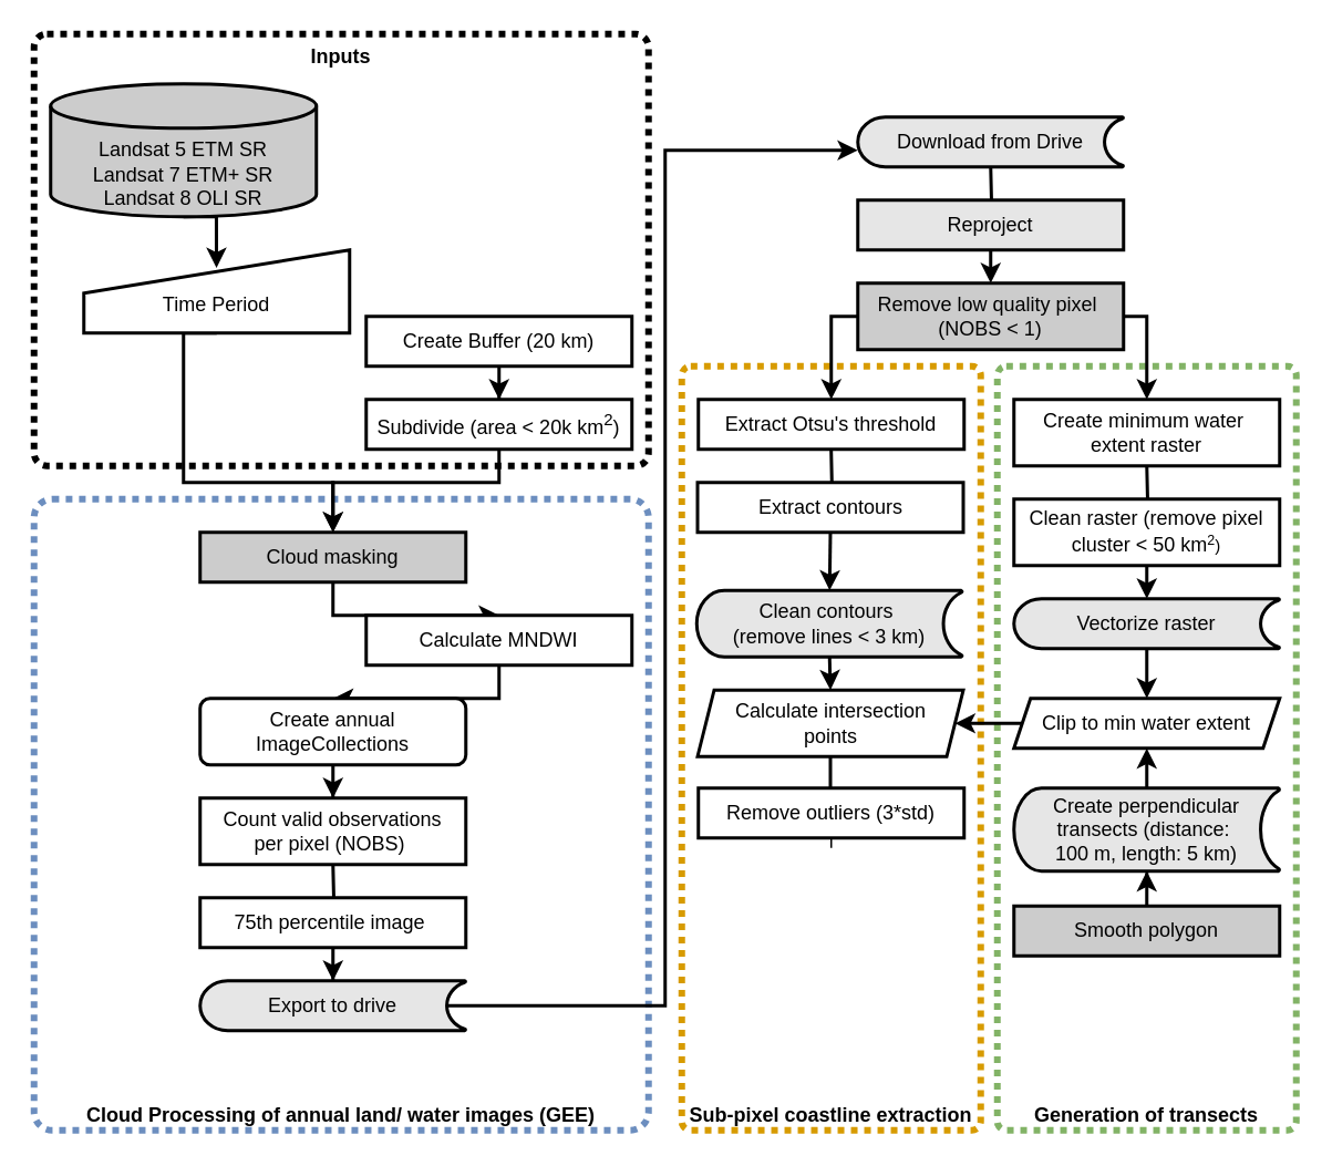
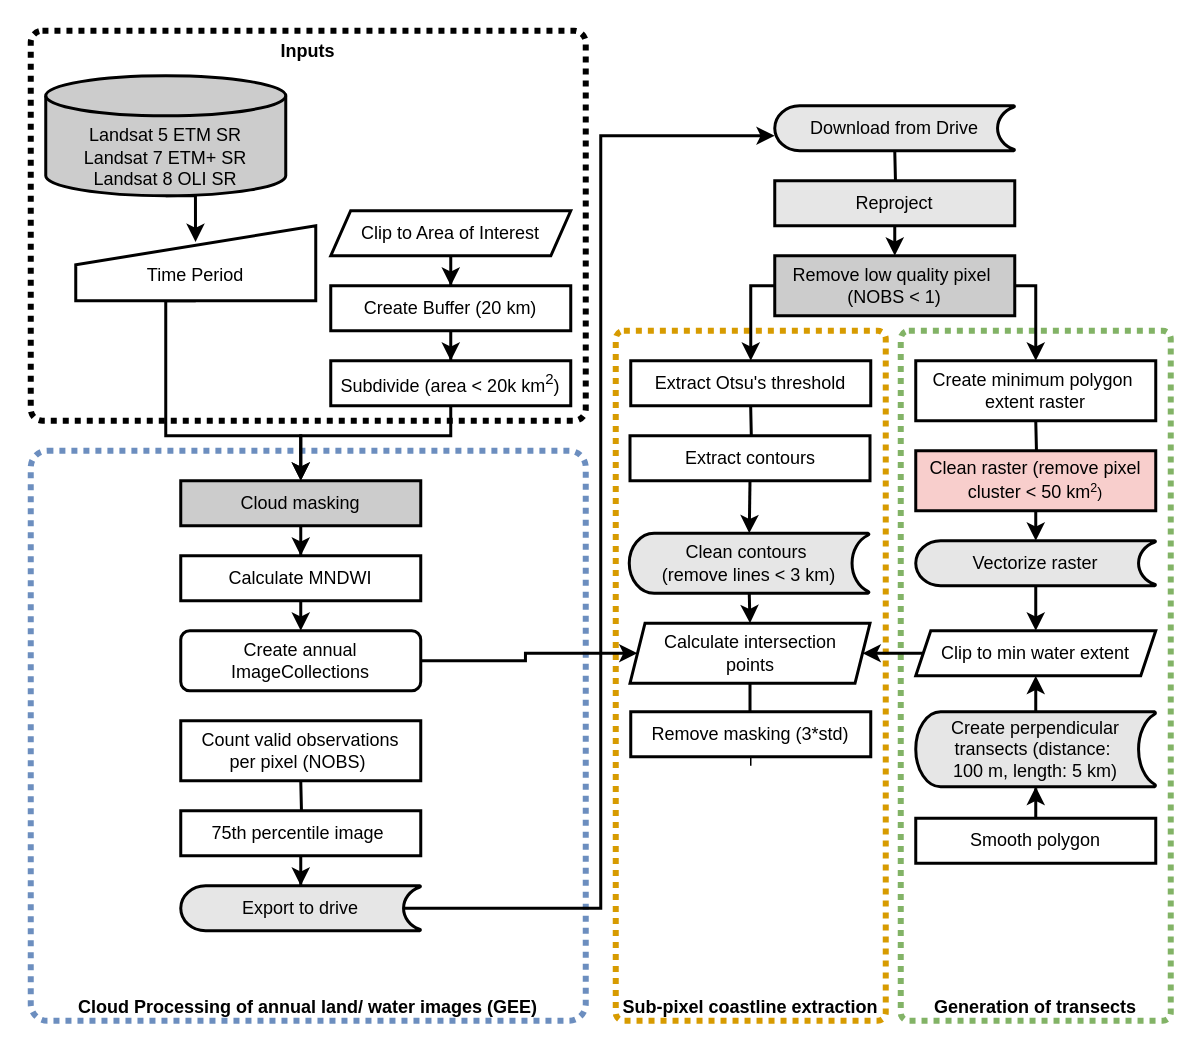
+ <mxCell id="39" value="&lt;span&gt;Clip to Area of Interest&lt;/span&gt;" style="shape=parallelogram;perimeter=parallelogramPerimeter;whiteSpace=wrap;html=1;dashed=0;size=0.083;strokeWidth=2;" parent="1" vertex="1"><mxGeometry x="220" y="140" width="160" height="30" as="geometry" /></mxCell>
+ <mxCell id="38" style="edgeStyle=orthogonalEdgeStyle;rounded=0;orthogonalLoop=1;jettySize=auto;html=1;exitX=0.5;exitY=1;exitDx=0;exitDy=0;strokeWidth=2;" edge="1" parent="1" source="39" target="11"><mxGeometry relative="1" as="geometry" /></mxCell>
- <mxCell id="42" value="Create minimum water&amp;nbsp;&lt;br&gt;extent raster" style="whiteSpace=wrap;html=1;dashed=0;strokeWidth=2;" parent="1" vertex="1"><mxGeometry x="610" y="240" width="160" height="40" as="geometry" /></mxCell>
+ <mxCell id="42" value="Create minimum polygon&amp;nbsp;&lt;br&gt;extent raster" style="whiteSpace=wrap;html=1;dashed=0;strokeWidth=2;" parent="1" vertex="1"><mxGeometry x="610" y="240" width="160" height="40" as="geometry" /></mxCell>
- <mxCell id="33" value="Clean raster (remove pixel cluster &amp;lt; 50 km&lt;span style=&quot;font-size: 10px&quot;&gt;&lt;sup&gt;2&lt;/sup&gt;)&lt;/span&gt;" style="whiteSpace=wrap;html=1;dashed=0;strokeWidth=2;" parent="1" vertex="1"><mxGeometry x="610" y="300" width="160" height="40" as="geometry" /></mxCell>
+ <mxCell id="33" value="Clean raster (remove pixel cluster &amp;lt; 50 km&lt;span style=&quot;font-size: 10px&quot;&gt;&lt;sup&gt;2&lt;/sup&gt;)&lt;/span&gt;" style="whiteSpace=wrap;html=1;dashed=0;strokeWidth=2;fillColor=#f8cecc;" parent="1" vertex="1"><mxGeometry x="610" y="300" width="160" height="40" as="geometry" /></mxCell>
- <mxCell id="17" value="Calculate MNDWI" style="whiteSpace=wrap;html=1;strokeWidth=2;" parent="1" vertex="1"><mxGeometry x="220" y="370" width="160" height="30" as="geometry" /></mxCell>
+ <mxCell id="17" value="Calculate MNDWI" style="whiteSpace=wrap;html=1;strokeWidth=2;" parent="1" vertex="1"><mxGeometry x="120" y="370" width="160" height="30" as="geometry" /></mxCell>
- <mxCell id="18" value="" style="edgeStyle=orthogonalEdgeStyle;rounded=0;orthogonalLoop=1;jettySize=auto;html=1;strokeWidth=2;entryX=0.5;entryY=0;entryDx=0;entryDy=0;" parent="1" source="19" edge="1" target="54"><mxGeometry relative="1" as="geometry"><mxPoint x="200" y="490" as="targetPoint" /></mxGeometry></mxCell>
+ <mxCell id="18" value="" style="edgeStyle=orthogonalEdgeStyle;rounded=0;orthogonalLoop=1;jettySize=auto;html=1;strokeWidth=2;" parent="1" source="19" edge="1" target="37"><mxGeometry relative="1" as="geometry"><mxPoint x="200" y="490" as="targetPoint" /></mxGeometry></mxCell>
- <mxCell id="57" value="Remove outliers (3*std)" style="whiteSpace=wrap;html=1;dashed=0;strokeWidth=2;" parent="1" vertex="1"><mxGeometry x="420" y="474" width="160" height="30" as="geometry" /></mxCell>
+ <mxCell id="57" value="Remove masking (3*std)" style="whiteSpace=wrap;html=1;dashed=0;strokeWidth=2;" parent="1" vertex="1"><mxGeometry x="420" y="474" width="160" height="30" as="geometry" /></mxCell>
- <mxCell id="35" value="Smooth polygon" style="whiteSpace=wrap;html=1;dashed=0;strokeWidth=2;fillColor=#cccccc;" parent="1" vertex="1"><mxGeometry x="610" y="545" width="160" height="30" as="geometry" /></mxCell>
+ <mxCell id="35" value="Smooth polygon" style="whiteSpace=wrap;html=1;dashed=0;strokeWidth=2;" parent="1" vertex="1"><mxGeometry x="610" y="545" width="160" height="30" as="geometry" /></mxCell>
